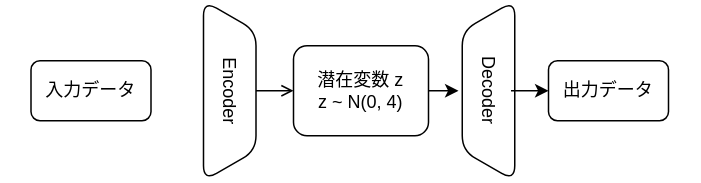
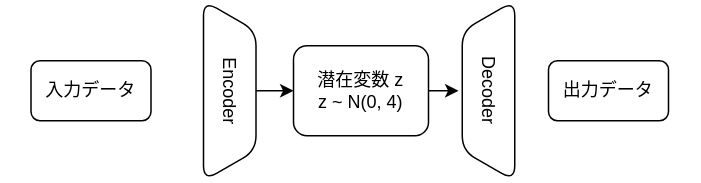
- <mxCell id="3" value="" style="edgeStyle=none;html=1;endArrow=open;" edge="1" parent="1" source="4" target="6"><mxGeometry relative="1" as="geometry" /></mxCell>
+ <mxCell id="3" value="" style="edgeStyle=none;html=1;" edge="1" parent="1" source="4" target="6"><mxGeometry relative="1" as="geometry" /></mxCell>
- <mxCell id="8" style="edgeStyle=none;html=1;exitX=0.5;exitY=0;exitDx=0;exitDy=0;entryX=0;entryY=0.5;entryDx=0;entryDy=0;" edge="1" parent="1" source="9" target="10"><mxGeometry relative="1" as="geometry" /></mxCell>
